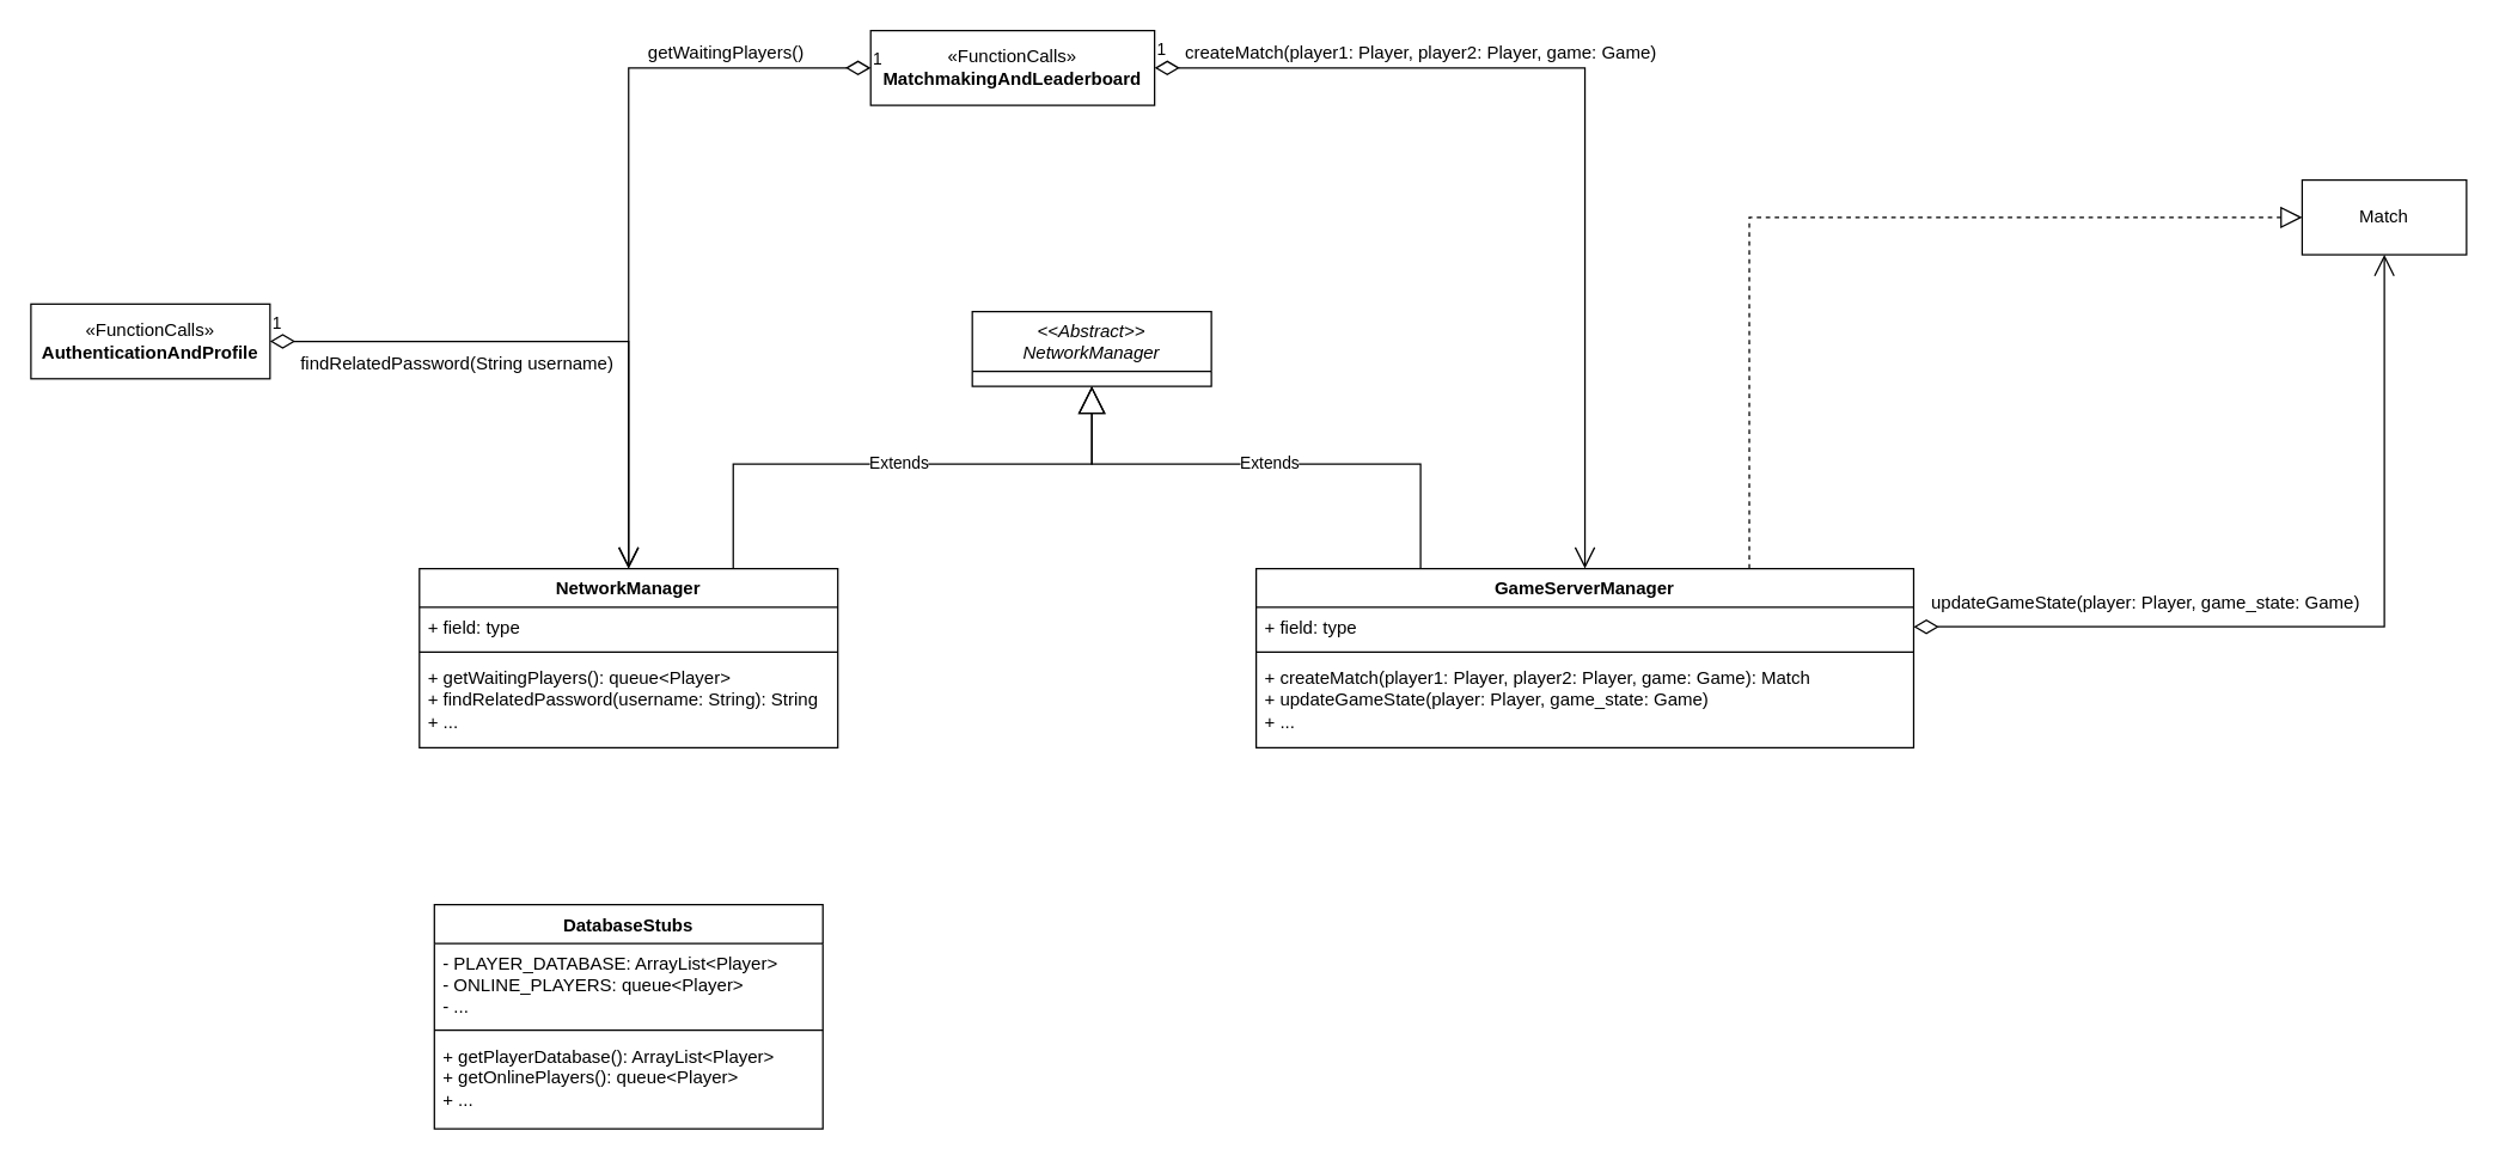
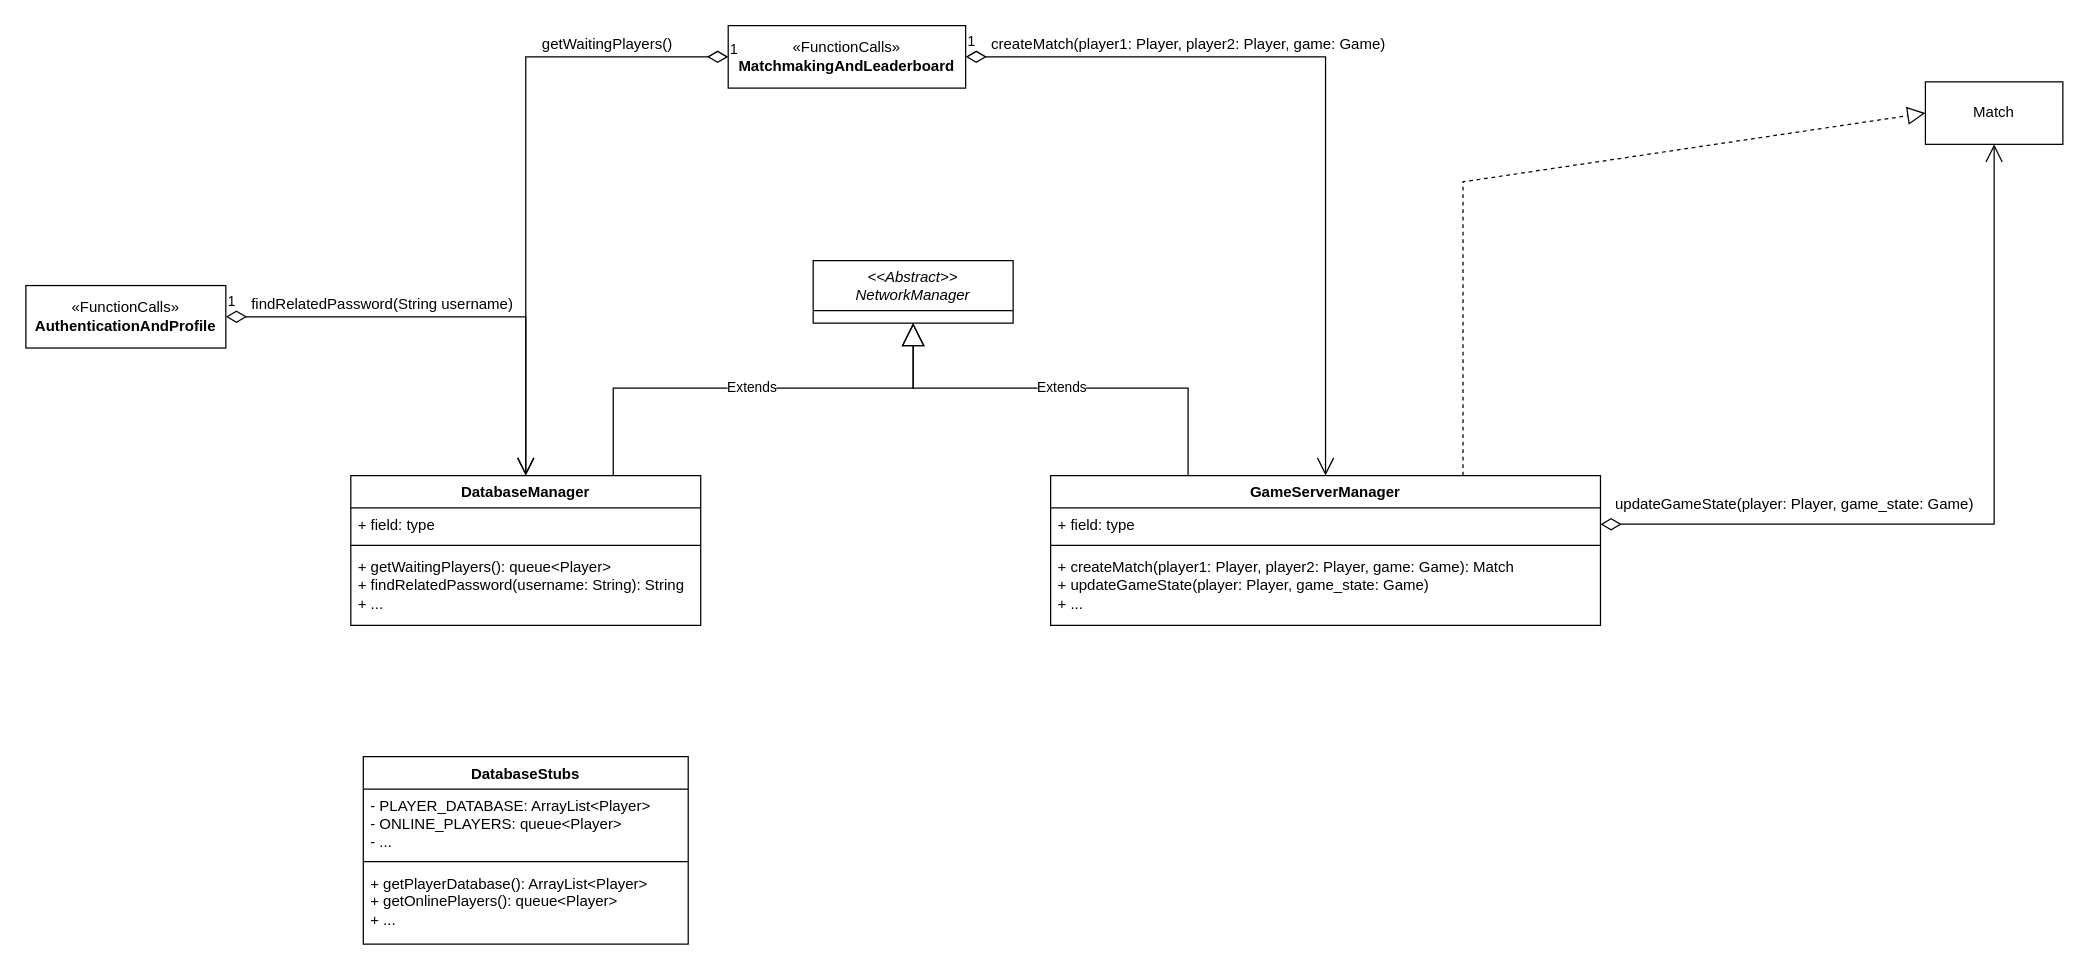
- <mxCell id="23" value="Match" style="html=1;whiteSpace=wrap;" vertex="1" parent="1"><mxGeometry x="1540" y="120" width="110" height="50" as="geometry" /></mxCell>
+ <mxCell id="23" value="Match" style="html=1;whiteSpace=wrap;" vertex="1" parent="1"><mxGeometry x="1540" y="65" width="110" height="50" as="geometry" /></mxCell>
- <mxCell id="14" value="«FunctionCalls»&lt;div&gt;&lt;b&gt;AuthenticationAndProfile&lt;/b&gt;&lt;/div&gt;" style="html=1;whiteSpace=wrap;" vertex="1" parent="1"><mxGeometry x="20" y="203" width="160" height="50" as="geometry" /></mxCell>
+ <mxCell id="14" value="«FunctionCalls»&lt;div&gt;&lt;b&gt;AuthenticationAndProfile&lt;/b&gt;&lt;/div&gt;" style="html=1;whiteSpace=wrap;" vertex="1" parent="1"><mxGeometry x="20" y="228" width="160" height="50" as="geometry" /></mxCell>
- <mxCell id="3" value="NetworkManager" style="swimlane;fontStyle=1;align=center;verticalAlign=top;childLayout=stackLayout;horizontal=1;startSize=26;horizontalStack=0;resizeParent=1;resizeParentMax=0;resizeLast=0;collapsible=1;marginBottom=0;whiteSpace=wrap;html=1;" vertex="1" parent="1"><mxGeometry y="380" width="280" height="120" as="geometry" x="280" /></mxCell>
+ <mxCell id="3" value="DatabaseManager" style="swimlane;fontStyle=1;align=center;verticalAlign=top;childLayout=stackLayout;horizontal=1;startSize=26;horizontalStack=0;resizeParent=1;resizeParentMax=0;resizeLast=0;collapsible=1;marginBottom=0;whiteSpace=wrap;html=1;" vertex="1" parent="1"><mxGeometry y="380" width="280" height="120" as="geometry" x="280" /></mxCell>
